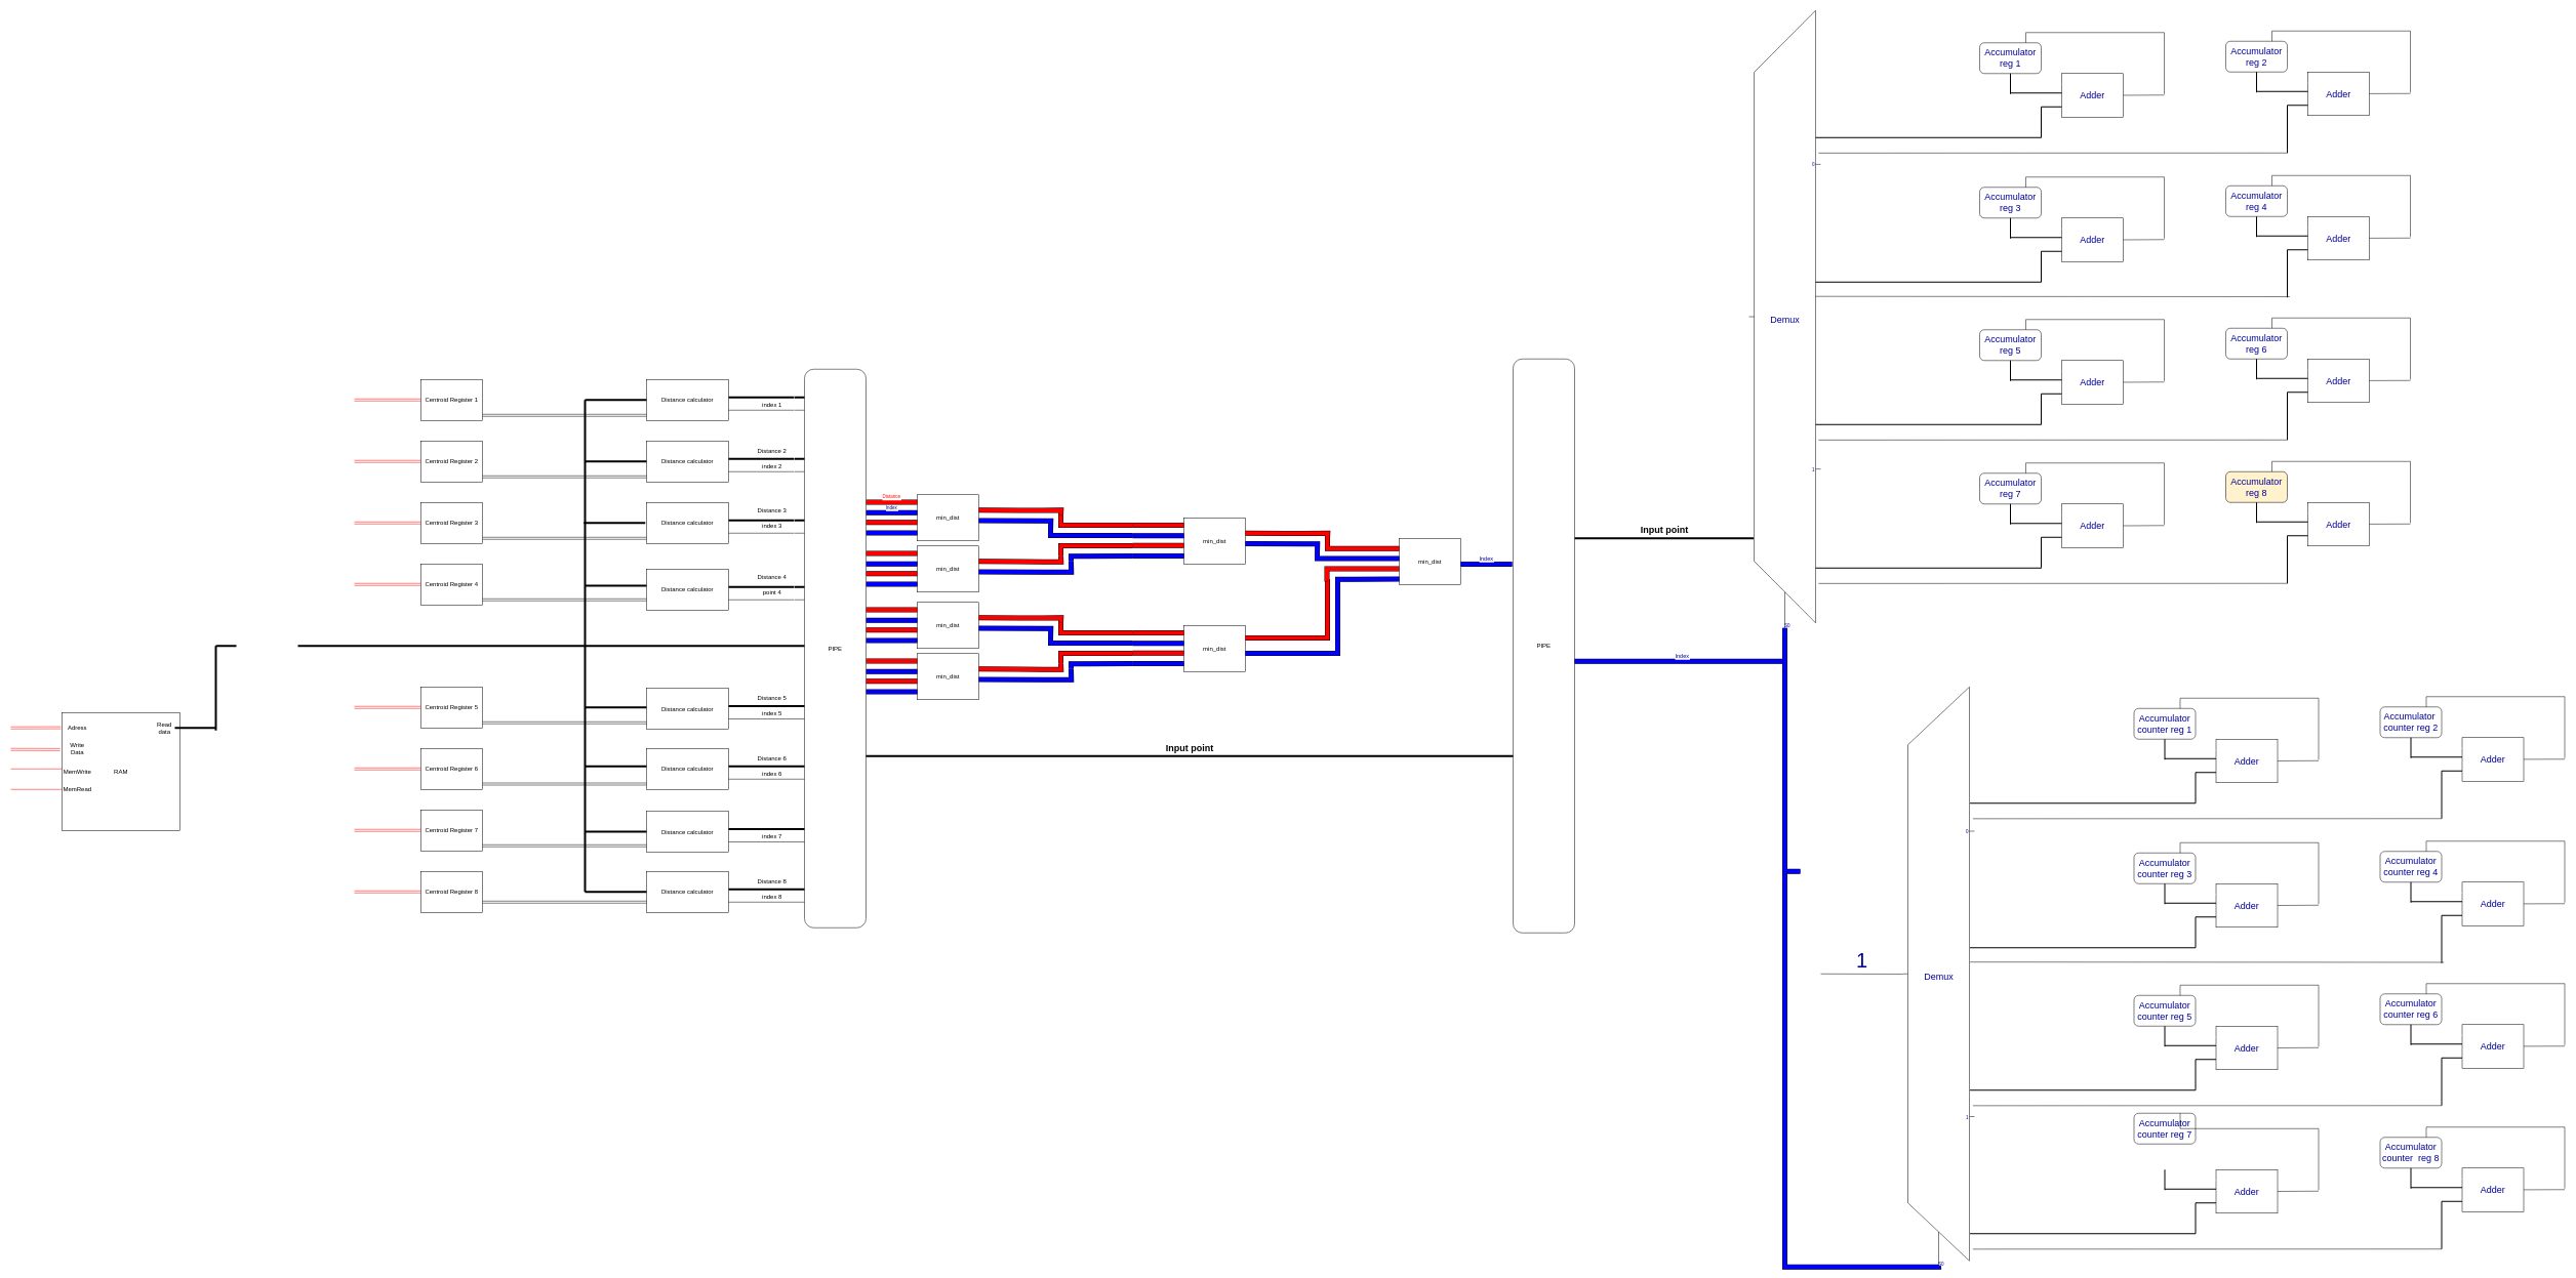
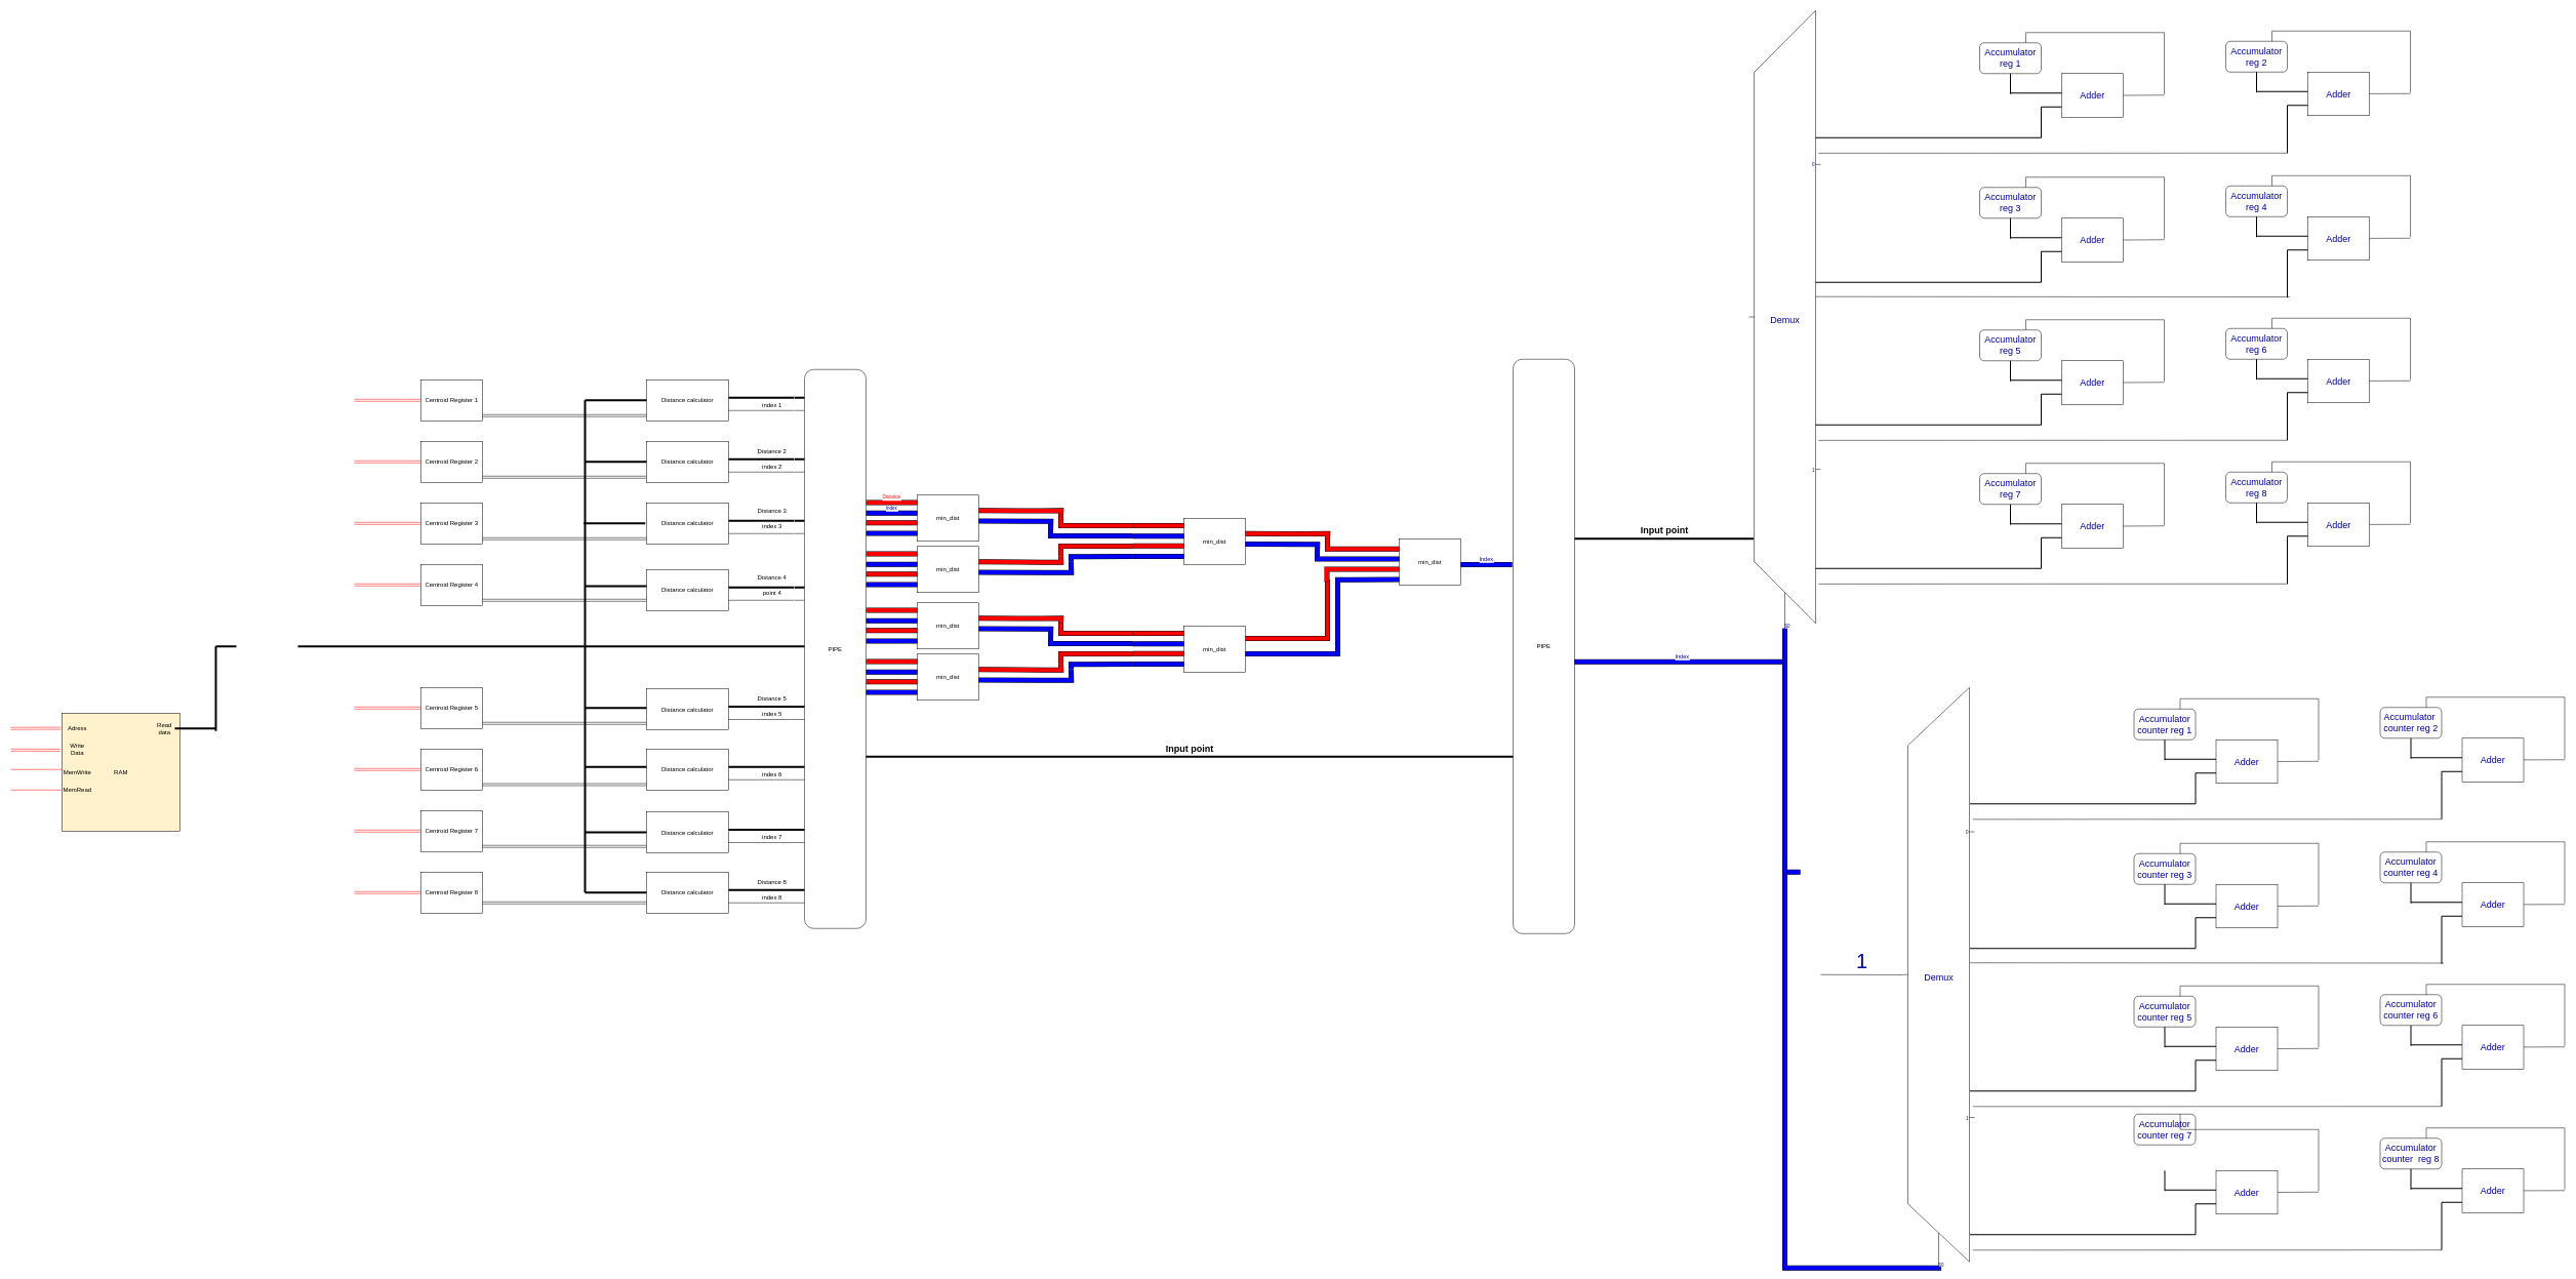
- <mxCell id="255" value="Accumulator reg 8" style="rounded=1;whiteSpace=wrap;html=1;fontSize=18;fontColor=#000099;fillColor=#fff2cc;" vertex="1" parent="1"><mxGeometry x="4340" y="920" width="120" height="60" as="geometry" /></mxCell>
+ <mxCell id="255" value="Accumulator reg 8" style="rounded=1;whiteSpace=wrap;html=1;fontSize=18;fontColor=#000099;" vertex="1" parent="1"><mxGeometry x="4340" y="920" width="120" height="60" as="geometry" /></mxCell>
- <mxCell id="82" value="Distance 6" style="text;html=1;strokeColor=none;fillColor=none;align=center;verticalAlign=middle;whiteSpace=wrap;rounded=0;" vertex="1" parent="1"><mxGeometry x="1470" y="1469.833" width="70" height="20" as="geometry" /></mxCell>
- <mxCell id="2" value="RAM" style="whiteSpace=wrap;html=1;aspect=fixed;" vertex="1" parent="1"><mxGeometry x="120" y="1390" width="230" height="230" as="geometry" /></mxCell>
+ <mxCell id="2" value="RAM" style="whiteSpace=wrap;html=1;aspect=fixed;fillColor=#fff2cc;" vertex="1" parent="1"><mxGeometry x="120" y="1390" width="230" height="230" as="geometry" /></mxCell>
